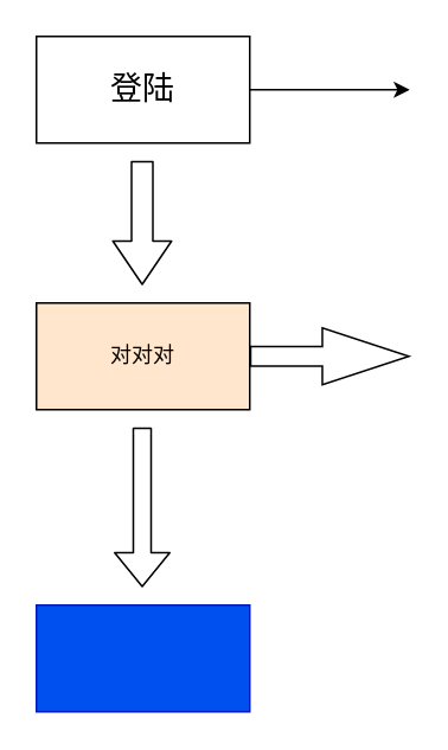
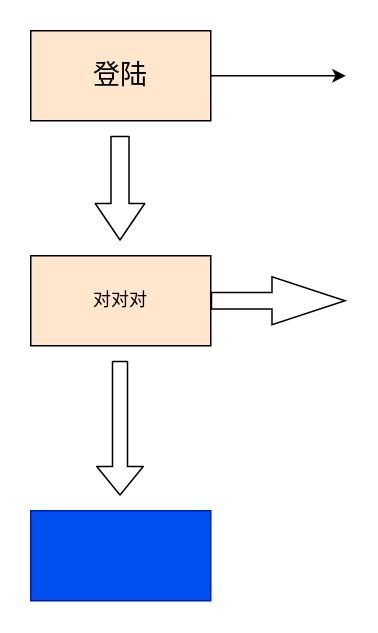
- <mxCell id="3" value="&lt;font style=&quot;font-size: 18px&quot; face=&quot;Times New Roman&quot;&gt;登陆&lt;/font&gt;" style="rounded=0;whiteSpace=wrap;html=1;" parent="1" vertex="1"><mxGeometry x="20" y="20" width="120" height="60" as="geometry" /></mxCell>
+ <mxCell id="3" value="&lt;font style=&quot;font-size: 18px&quot; face=&quot;Times New Roman&quot;&gt;登陆&lt;/font&gt;" style="rounded=0;whiteSpace=wrap;html=1;fillColor=#ffe6cc;" parent="1" vertex="1"><mxGeometry x="20" y="20" width="120" height="60" as="geometry" /></mxCell>
